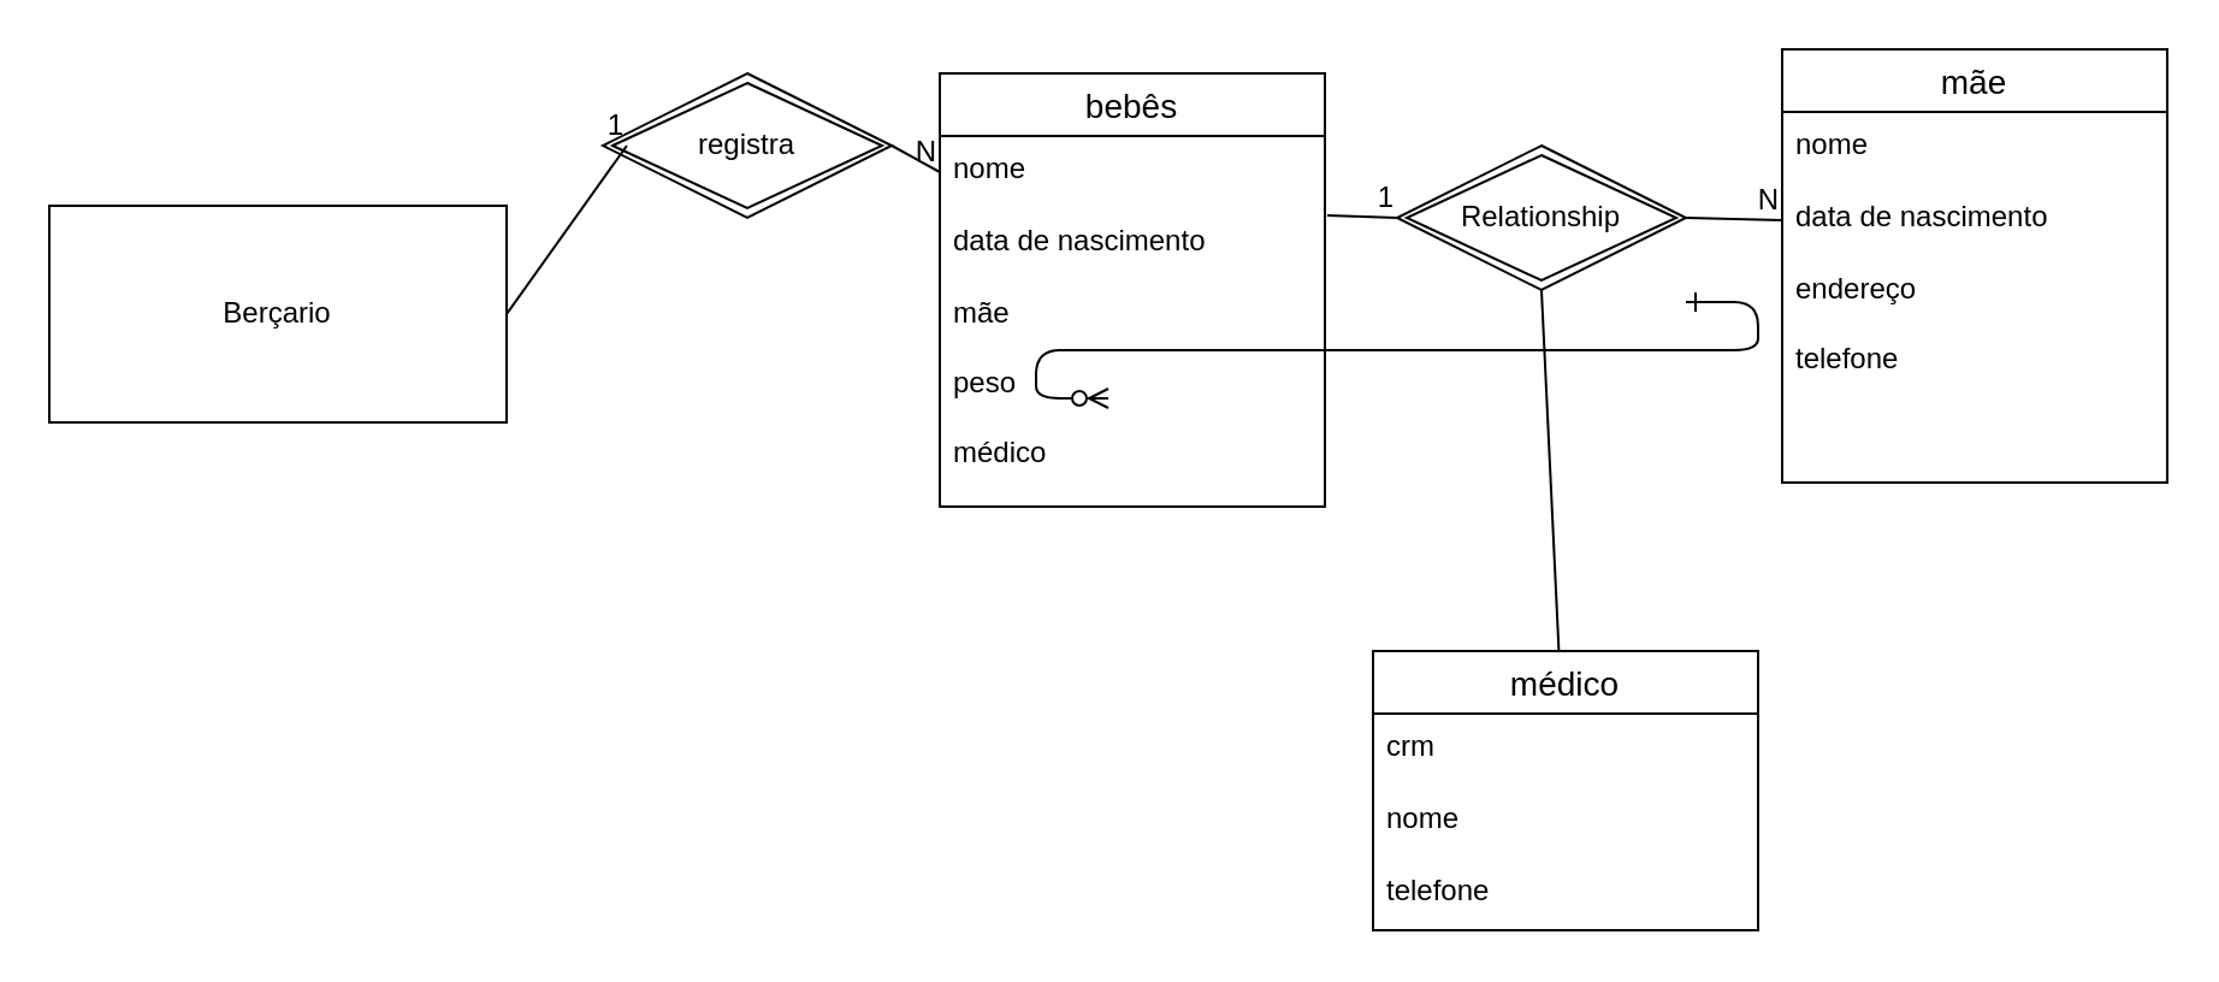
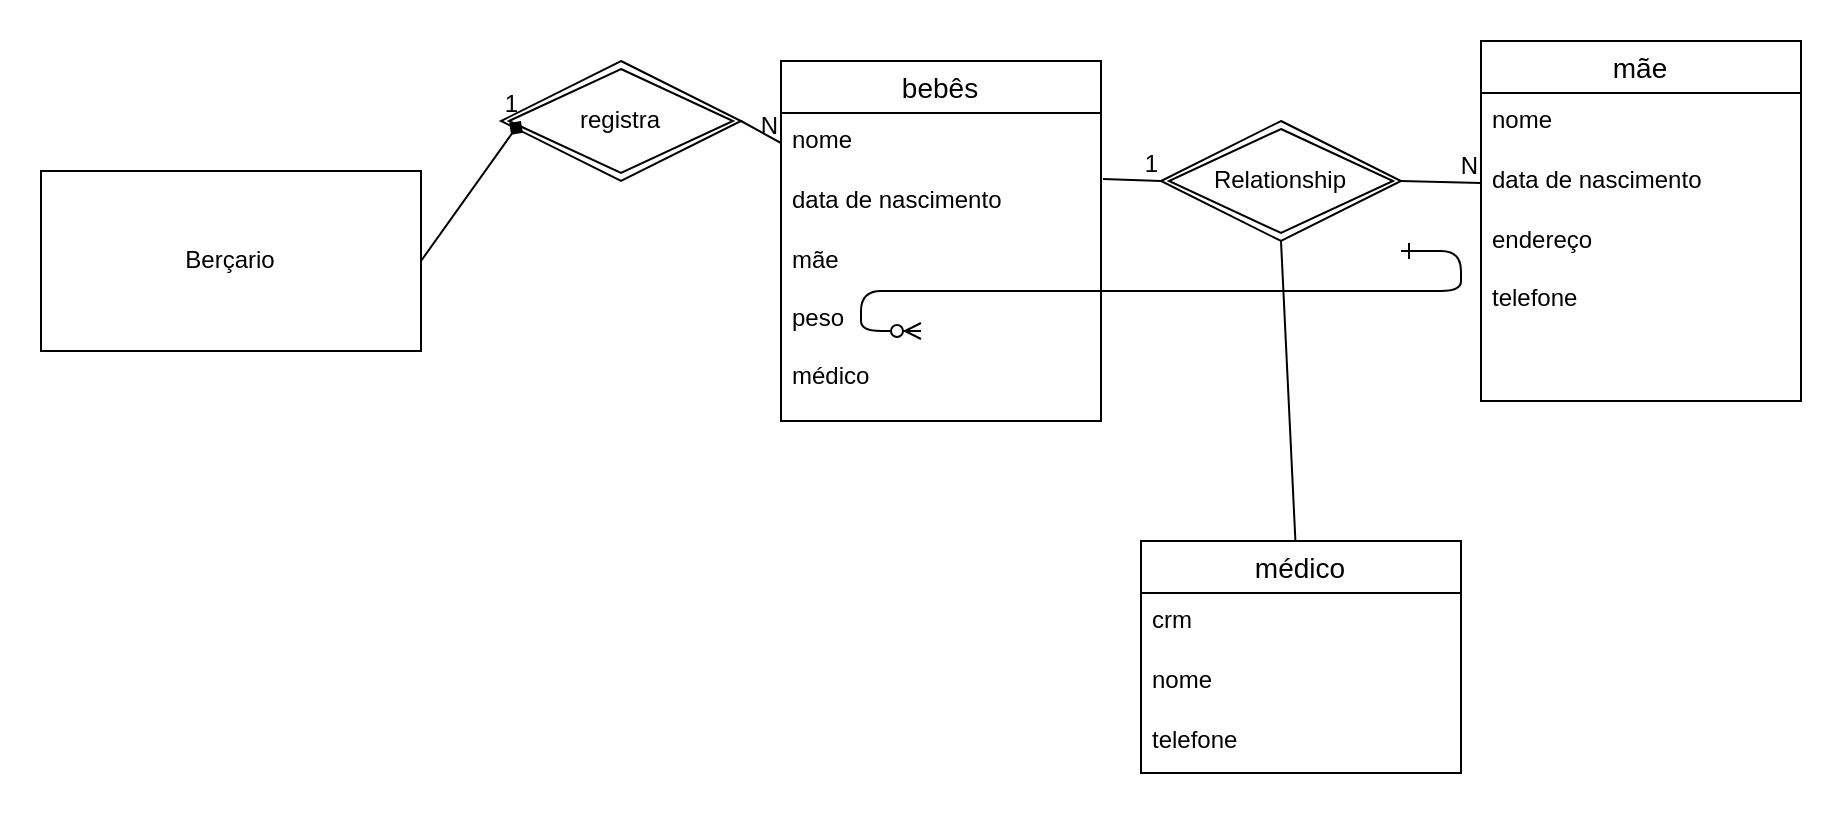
- <mxCell id="18" value="" style="endArrow=none;html=1;rounded=0;exitX=1;exitY=0.5;exitDx=0;exitDy=0;entryX=0.083;entryY=0.5;entryDx=0;entryDy=0;entryPerimeter=0;" edge="1" parent="1" source="3" target="4"><mxGeometry relative="1" as="geometry"><mxPoint x="340" y="340" as="sourcePoint" /><mxPoint x="500" y="340" as="targetPoint" /></mxGeometry></mxCell>
+ <mxCell id="18" value="" style="endArrow=diamond;html=1;rounded=0;exitX=1;exitY=0.5;exitDx=0;exitDy=0;entryX=0.083;entryY=0.5;entryDx=0;entryDy=0;entryPerimeter=0;" edge="1" parent="1" source="3" target="4"><mxGeometry relative="1" as="geometry"><mxPoint x="340" y="340" as="sourcePoint" /><mxPoint x="500" y="340" as="targetPoint" /></mxGeometry></mxCell>
